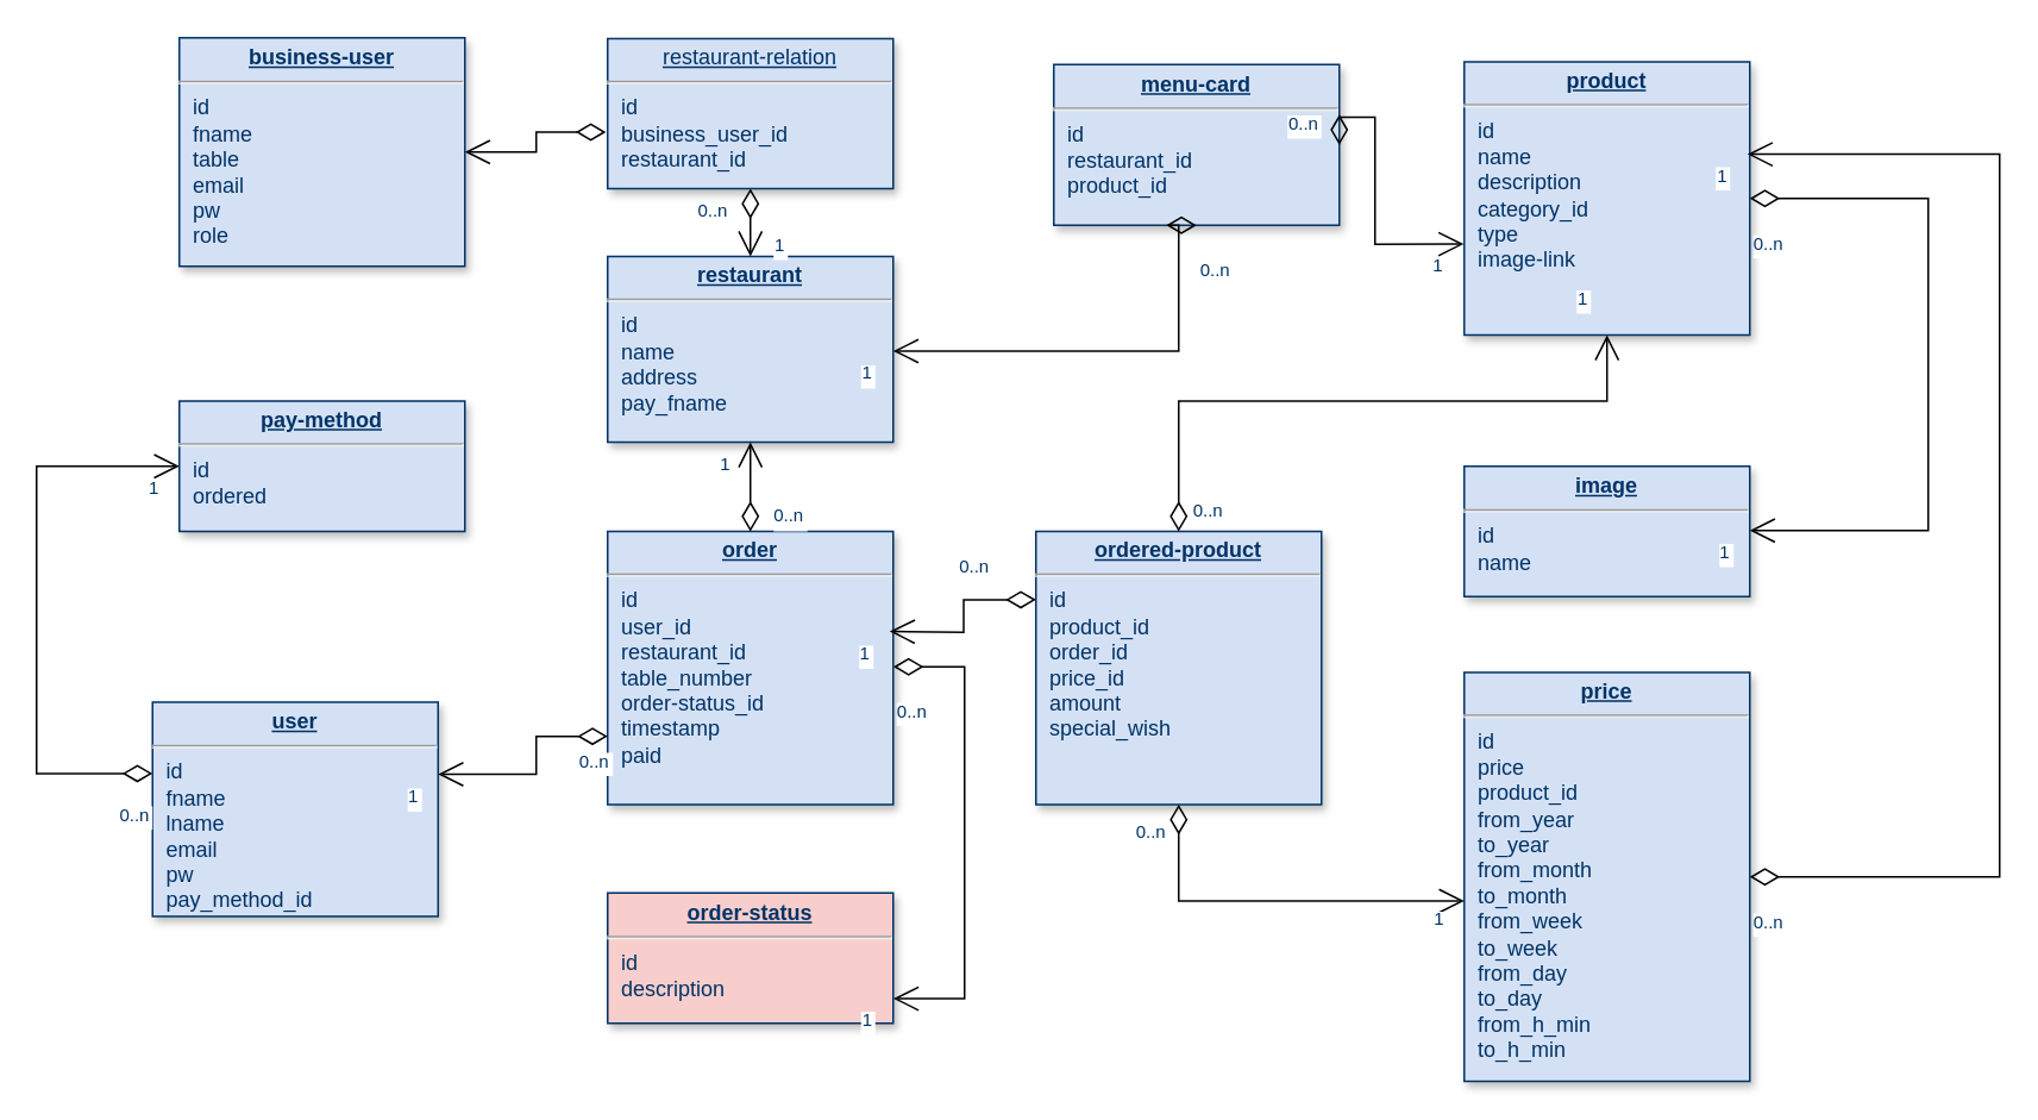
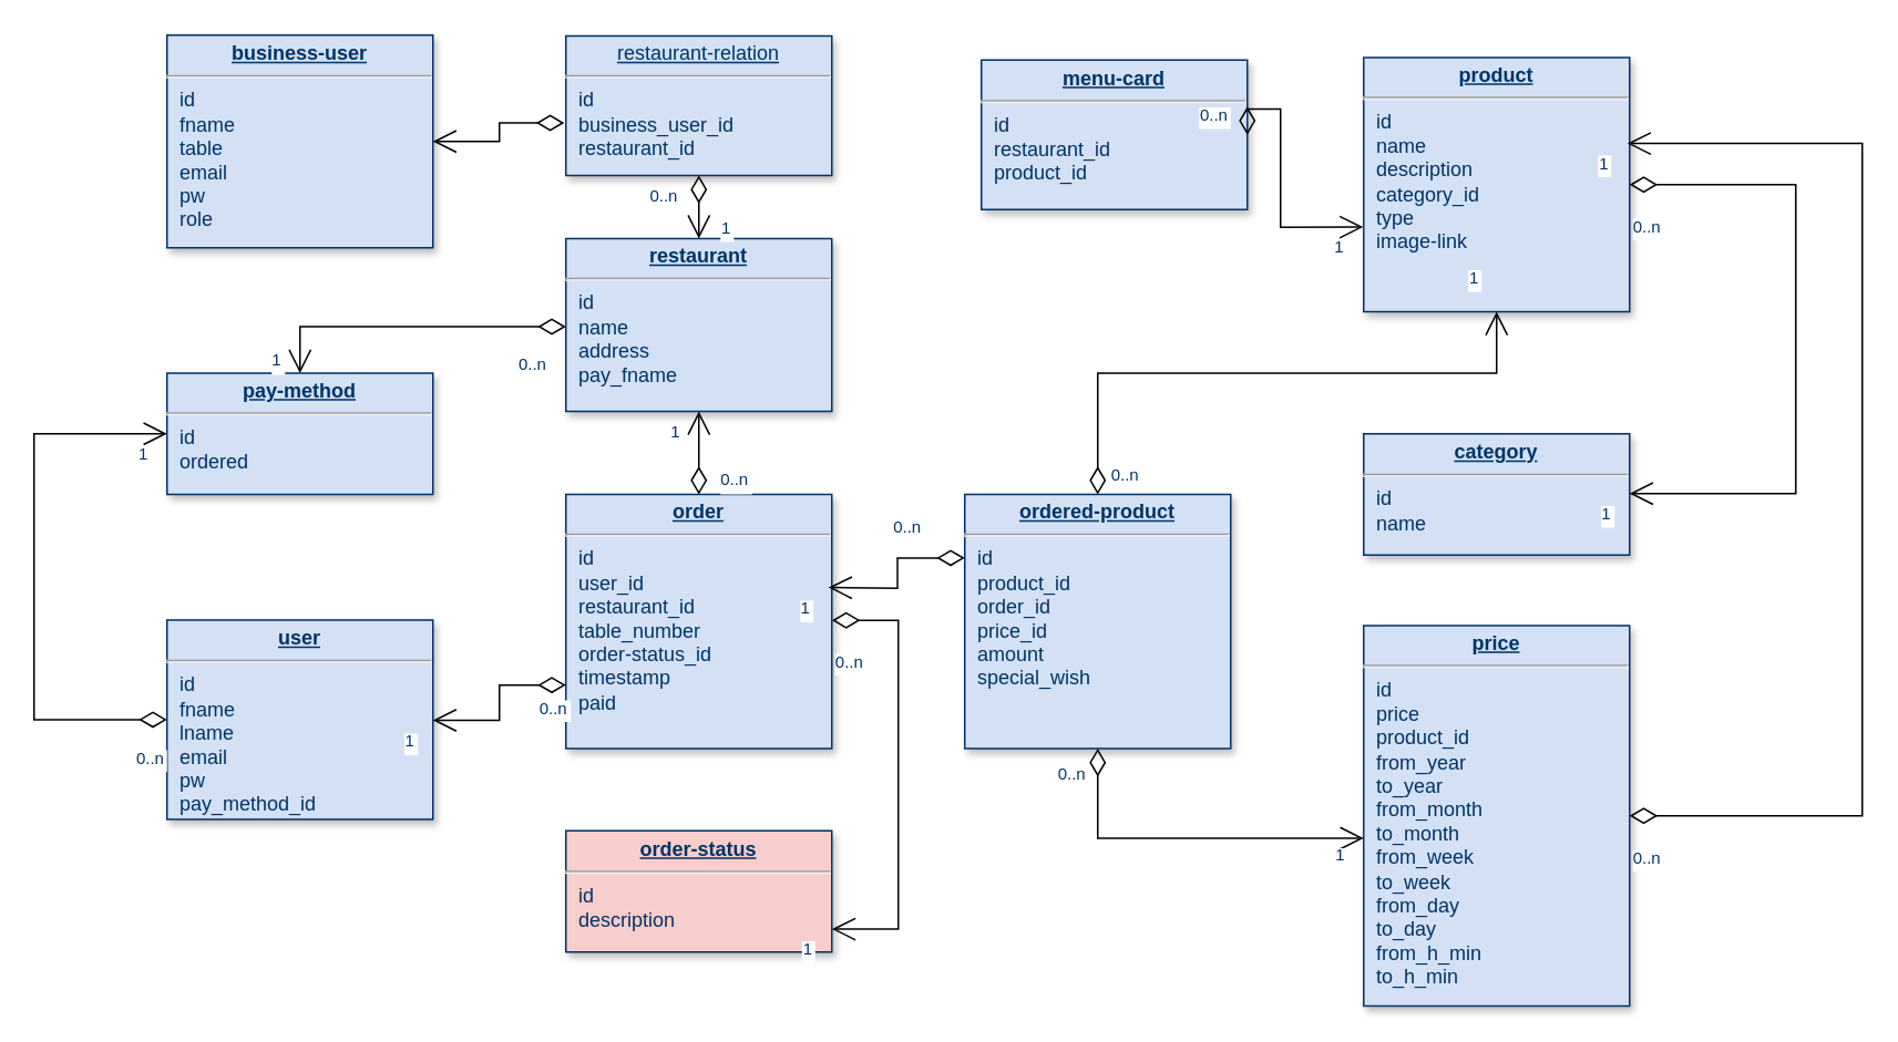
+ <mxCell id="29" value="" style="endArrow=open;endSize=12;startArrow=diamondThin;startSize=14;startFill=0;rounded=0;edgeStyle=orthogonalEdgeStyle;elbow=vertical;entryX=0.5;entryY=0;entryDx=0;entryDy=0;" edge="1" parent="1" source="3" target="5"><mxGeometry x="669.36" y="103.5" as="geometry"><mxPoint x="341" y="211" as="sourcePoint" /><mxPoint x="-29.853" y="279.706" as="targetPoint" /><Array as="points"><mxPoint x="180" y="196" /></Array></mxGeometry></mxCell>
+ <mxCell id="30" value="0..n" style="resizable=0;align=left;verticalAlign=top;labelBackgroundColor=#ffffff;fontSize=10;strokeColor=#003366;shadow=1;fillColor=#D4E1F5;fontColor=#003366" connectable="0" vertex="1" parent="29"><mxGeometry x="-1" relative="1" as="geometry"><mxPoint x="-30.08" y="10.54" as="offset" /></mxGeometry></mxCell>
+ <mxCell id="31" value="1" style="resizable=0;align=right;verticalAlign=top;labelBackgroundColor=#ffffff;fontSize=10;strokeColor=#003366;shadow=1;fillColor=#D4E1F5;fontColor=#003366" connectable="0" vertex="1" parent="29"><mxGeometry x="1" relative="1" as="geometry"><mxPoint x="-10" y="-20" as="offset" /></mxGeometry></mxCell>
- <mxCell id="20" value="" style="endArrow=open;endSize=12;startArrow=diamondThin;startSize=14;startFill=0;rounded=0;edgeStyle=orthogonalEdgeStyle;elbow=vertical;exitX=0.5;exitY=1;exitDx=0;exitDy=0;" edge="1" parent="1" source="6" target="3"><mxGeometry x="1198.86" y="19.5" as="geometry"><mxPoint x="670" y="196" as="sourcePoint" /><mxPoint x="580" y="134" as="targetPoint" /><Array as="points"><mxPoint x="660" y="196" /></Array></mxGeometry></mxCell>
- <mxCell id="21" value="0..n" style="resizable=0;align=left;verticalAlign=top;labelBackgroundColor=#ffffff;fontSize=10;strokeColor=#003366;shadow=1;fillColor=#D4E1F5;fontColor=#003366" connectable="0" vertex="1" parent="20"><mxGeometry x="-1" relative="1" as="geometry"><mxPoint x="0.42" y="13.04" as="offset" /></mxGeometry></mxCell>
- <mxCell id="22" value="1" style="resizable=0;align=right;verticalAlign=top;labelBackgroundColor=#ffffff;fontSize=10;strokeColor=#003366;shadow=1;fillColor=#D4E1F5;fontColor=#003366" connectable="0" vertex="1" parent="20"><mxGeometry x="1" relative="1" as="geometry"><mxPoint x="-10" as="offset" /></mxGeometry></mxCell>
- <mxCell id="15" value="&lt;p style=&quot;margin: 0px ; margin-top: 4px ; text-align: center ; text-decoration: underline&quot;&gt;&lt;b&gt;image&lt;/b&gt;&lt;/p&gt;&lt;hr&gt;&lt;p style=&quot;margin: 0px ; margin-left: 8px&quot;&gt;id&lt;/p&gt;&lt;p style=&quot;margin: 0px ; margin-left: 8px&quot;&gt;name&lt;/p&gt;" style="verticalAlign=top;align=left;overflow=fill;fontSize=12;fontFamily=Helvetica;html=1;strokeColor=#003366;shadow=1;fillColor=#D4E1F5;fontColor=#003366" vertex="1" parent="1"><mxGeometry x="820" y="260.5" width="160" height="73" as="geometry" /></mxCell>
+ <mxCell id="15" value="&lt;p style=&quot;margin: 0px ; margin-top: 4px ; text-align: center ; text-decoration: underline&quot;&gt;&lt;b&gt;category&lt;/b&gt;&lt;/p&gt;&lt;hr&gt;&lt;p style=&quot;margin: 0px ; margin-left: 8px&quot;&gt;id&lt;/p&gt;&lt;p style=&quot;margin: 0px ; margin-left: 8px&quot;&gt;name&lt;/p&gt;" style="verticalAlign=top;align=left;overflow=fill;fontSize=12;fontFamily=Helvetica;html=1;strokeColor=#003366;shadow=1;fillColor=#D4E1F5;fontColor=#003366" vertex="1" parent="1"><mxGeometry x="820" y="260.5" width="160" height="73" as="geometry" /></mxCell>
- <mxCell id="2" value="&lt;p style=&quot;margin: 0px ; margin-top: 4px ; text-align: center ; text-decoration: underline&quot;&gt;&lt;b&gt;user&lt;/b&gt;&lt;/p&gt;&lt;hr&gt;&lt;p style=&quot;margin: 0px ; margin-left: 8px&quot;&gt;id&lt;/p&gt;&lt;p style=&quot;margin: 0px ; margin-left: 8px&quot;&gt;fname&lt;/p&gt;&lt;p style=&quot;margin: 0px ; margin-left: 8px&quot;&gt;lname&lt;/p&gt;&lt;p style=&quot;margin: 0px ; margin-left: 8px&quot;&gt;email&lt;/p&gt;&lt;p style=&quot;margin: 0px ; margin-left: 8px&quot;&gt;pw&lt;/p&gt;&lt;p style=&quot;margin: 0px ; margin-left: 8px&quot;&gt;pay_method_id&lt;/p&gt;" style="verticalAlign=top;align=left;overflow=fill;fontSize=12;fontFamily=Helvetica;html=1;strokeColor=#003366;shadow=1;fillColor=#D4E1F5;fontColor=#003366" parent="1" vertex="1"><mxGeometry x="85" y="392.64" width="160" height="120" as="geometry" /></mxCell>
+ <mxCell id="2" value="&lt;p style=&quot;margin: 0px ; margin-top: 4px ; text-align: center ; text-decoration: underline&quot;&gt;&lt;b&gt;user&lt;/b&gt;&lt;/p&gt;&lt;hr&gt;&lt;p style=&quot;margin: 0px ; margin-left: 8px&quot;&gt;id&lt;/p&gt;&lt;p style=&quot;margin: 0px ; margin-left: 8px&quot;&gt;fname&lt;/p&gt;&lt;p style=&quot;margin: 0px ; margin-left: 8px&quot;&gt;lname&lt;/p&gt;&lt;p style=&quot;margin: 0px ; margin-left: 8px&quot;&gt;email&lt;/p&gt;&lt;p style=&quot;margin: 0px ; margin-left: 8px&quot;&gt;pw&lt;/p&gt;&lt;p style=&quot;margin: 0px ; margin-left: 8px&quot;&gt;pay_method_id&lt;/p&gt;" style="verticalAlign=top;align=left;overflow=fill;fontSize=12;fontFamily=Helvetica;html=1;strokeColor=#003366;shadow=1;fillColor=#D4E1F5;fontColor=#003366" parent="1" vertex="1"><mxGeometry x="100" y="372.64" width="160" height="120" as="geometry" /></mxCell>
